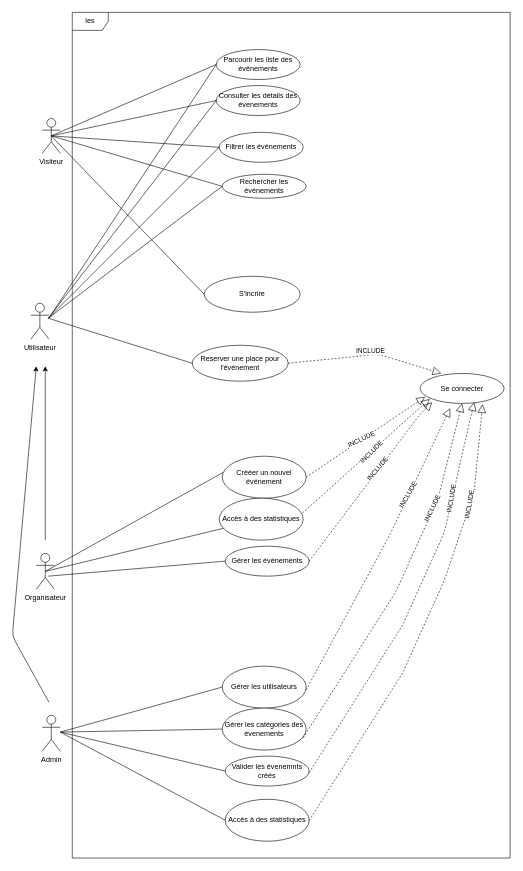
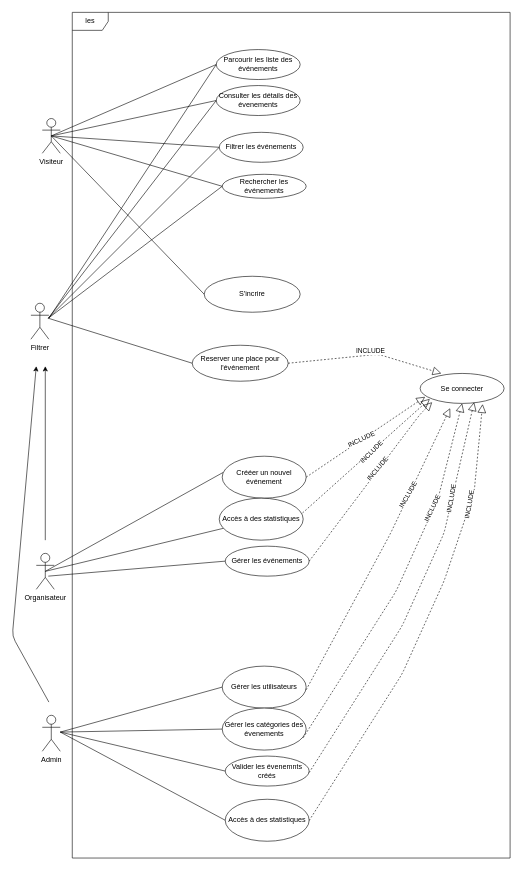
- <mxCell id="8" value="Utilisateur" style="shape=umlActor;verticalLabelPosition=bottom;verticalAlign=top;html=1;" parent="1" vertex="1"><mxGeometry x="51" y="505" width="30" height="60" as="geometry" /></mxCell>
+ <mxCell id="8" value="Filtrer" style="shape=umlActor;verticalLabelPosition=bottom;verticalAlign=top;html=1;" parent="1" vertex="1"><mxGeometry x="51" y="505" width="30" height="60" as="geometry" /></mxCell>
